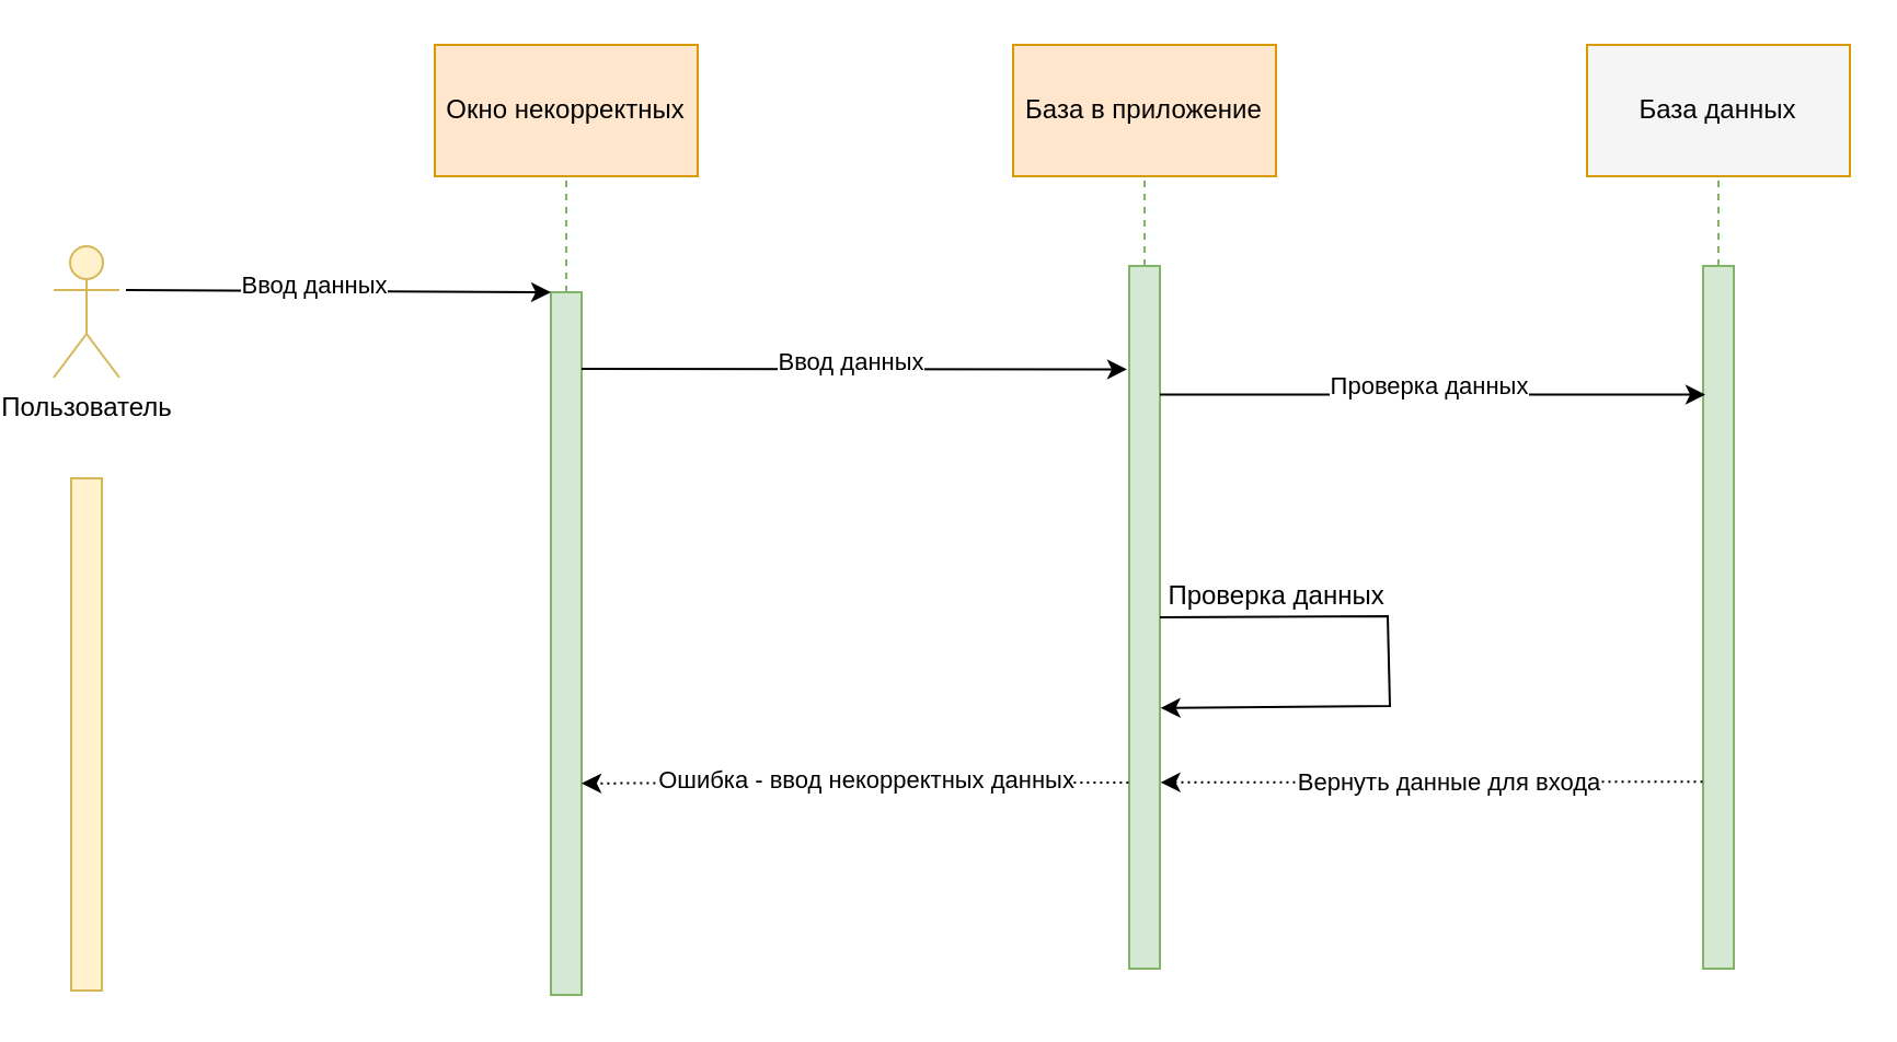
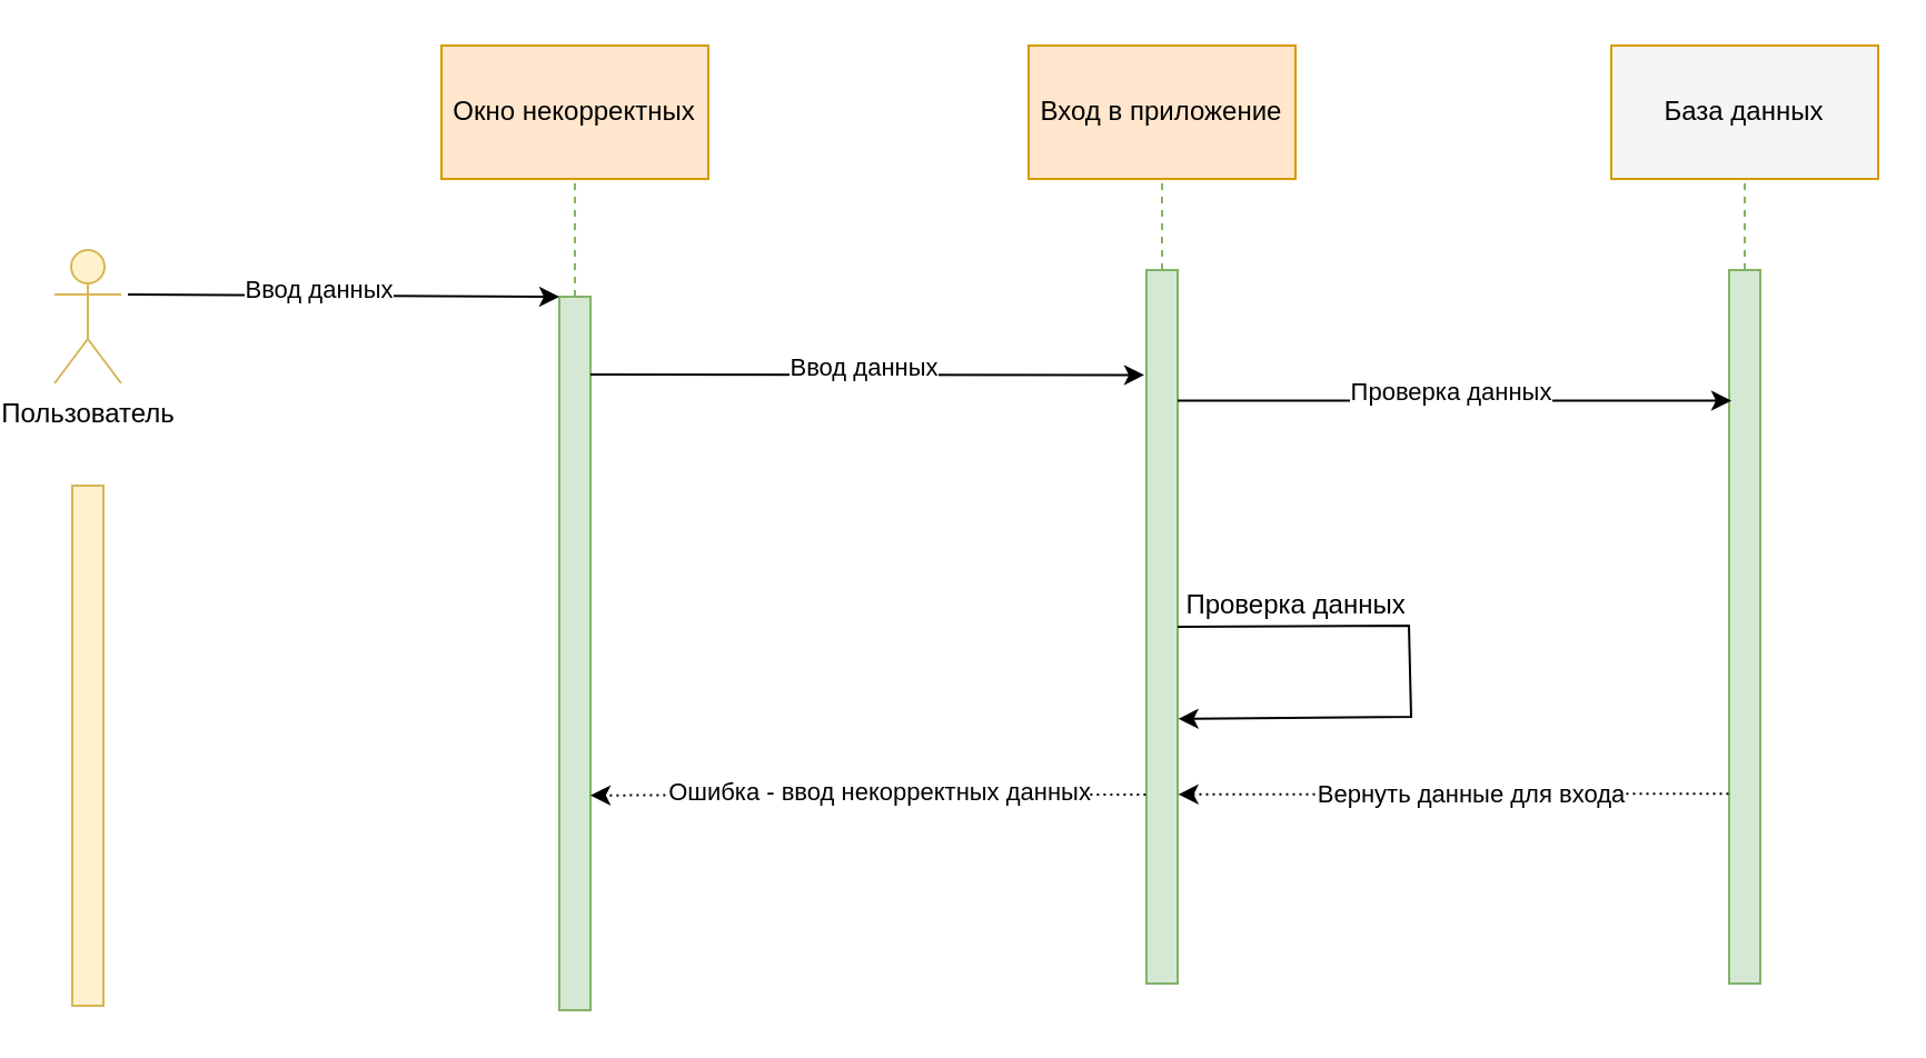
- <mxCell id="9" value="База в приложение" style="rounded=0;whiteSpace=wrap;html=1;fillColor=#ffe6cc;strokeColor=#d79b00;" parent="1" vertex="1"><mxGeometry x="458" y="20" width="120" height="60" as="geometry" /></mxCell>
+ <mxCell id="9" value="Вход в приложение" style="rounded=0;whiteSpace=wrap;html=1;fillColor=#ffe6cc;strokeColor=#d79b00;" parent="1" vertex="1"><mxGeometry x="458" y="20" width="120" height="60" as="geometry" /></mxCell>
